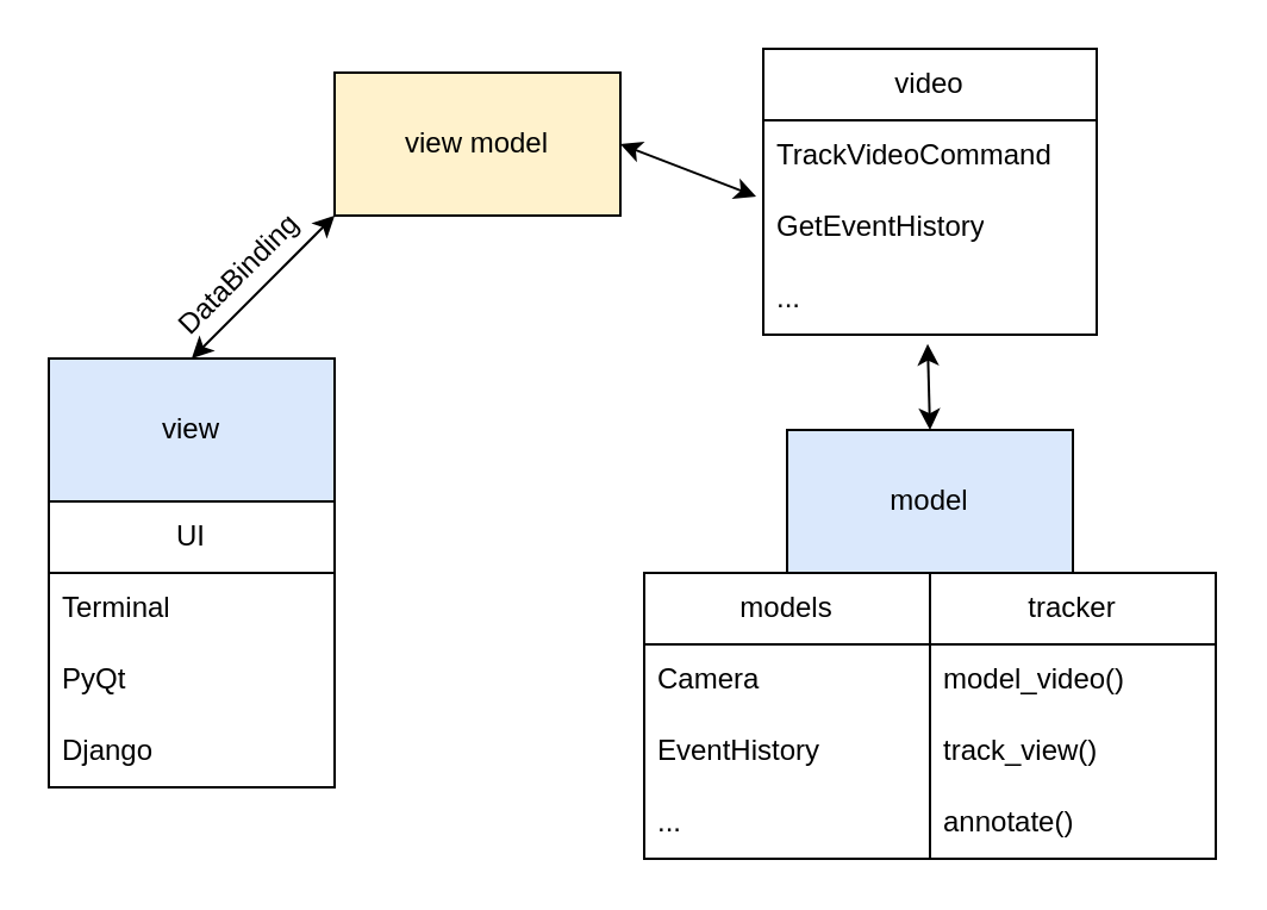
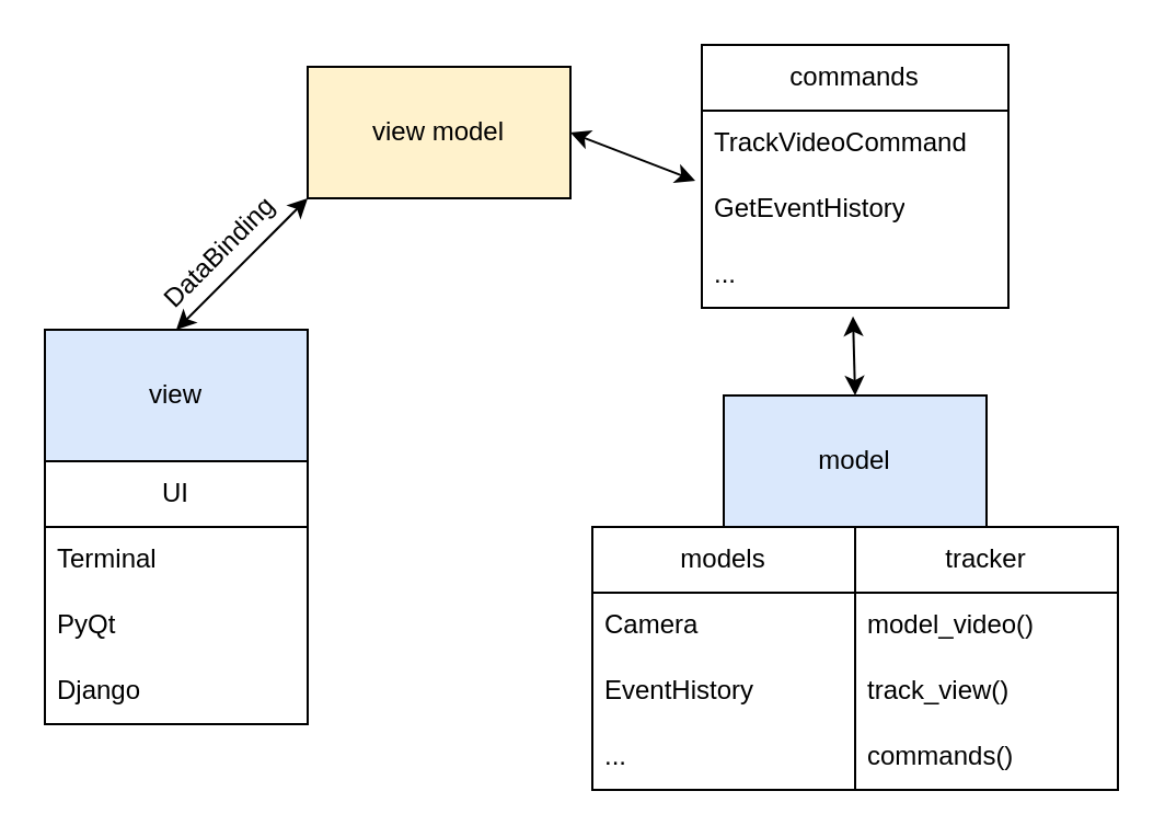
- <mxCell id="17" value="video" style="swimlane;fontStyle=0;childLayout=stackLayout;horizontal=1;startSize=30;horizontalStack=0;resizeParent=1;resizeParentMax=0;resizeLast=0;collapsible=1;marginBottom=0;whiteSpace=wrap;html=1;" vertex="1" parent="1"><mxGeometry x="320" y="20" width="140" height="120" as="geometry" /></mxCell>
+ <mxCell id="17" value="commands" style="swimlane;fontStyle=0;childLayout=stackLayout;horizontal=1;startSize=30;horizontalStack=0;resizeParent=1;resizeParentMax=0;resizeLast=0;collapsible=1;marginBottom=0;whiteSpace=wrap;html=1;" vertex="1" parent="1"><mxGeometry x="320" y="20" width="140" height="120" as="geometry" /></mxCell>
- <mxCell id="16" value="annotate()" style="text;strokeColor=none;fillColor=none;align=left;verticalAlign=middle;spacingLeft=4;spacingRight=4;overflow=hidden;points=[[0,0.5],[1,0.5]];portConstraint=eastwest;rotatable=0;whiteSpace=wrap;html=1;" vertex="1" parent="13"><mxGeometry y="90" width="120" height="30" as="geometry" /></mxCell>
+ <mxCell id="16" value="commands()" style="text;strokeColor=none;fillColor=none;align=left;verticalAlign=middle;spacingLeft=4;spacingRight=4;overflow=hidden;points=[[0,0.5],[1,0.5]];portConstraint=eastwest;rotatable=0;whiteSpace=wrap;html=1;" vertex="1" parent="13"><mxGeometry y="90" width="120" height="30" as="geometry" /></mxCell>
